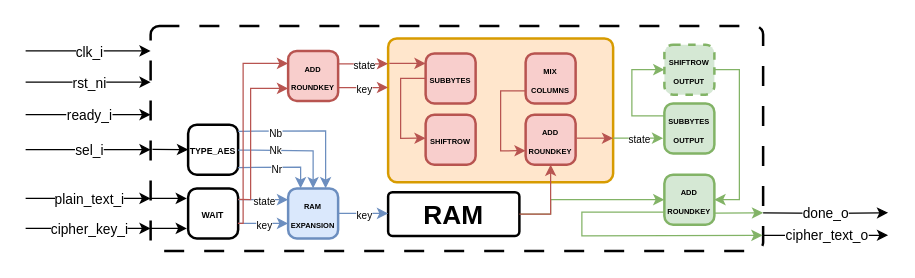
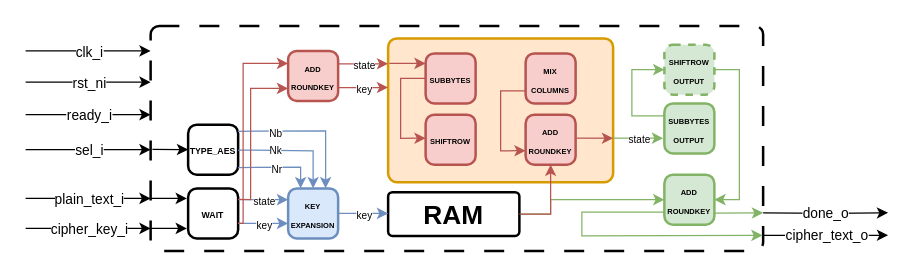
- <mxCell id="26" value="&lt;span style=&quot;font-size: 6px;&quot;&gt;&lt;b&gt;RAM&lt;br&gt;EXPANSION&lt;br&gt;&lt;/b&gt;&lt;/span&gt;" style="rounded=1;whiteSpace=wrap;html=1;absoluteArcSize=1;arcSize=14;strokeWidth=2;fillColor=#dae8fc;strokeColor=#6c8ebf;" vertex="1" parent="1"><mxGeometry x="230" y="150" width="40" height="40" as="geometry" /></mxCell>
+ <mxCell id="26" value="&lt;span style=&quot;font-size: 6px;&quot;&gt;&lt;b&gt;KEY&lt;br&gt;EXPANSION&lt;br&gt;&lt;/b&gt;&lt;/span&gt;" style="rounded=1;whiteSpace=wrap;html=1;absoluteArcSize=1;arcSize=14;strokeWidth=2;fillColor=#dae8fc;strokeColor=#6c8ebf;" vertex="1" parent="1"><mxGeometry x="230" y="150" width="40" height="40" as="geometry" /></mxCell>
